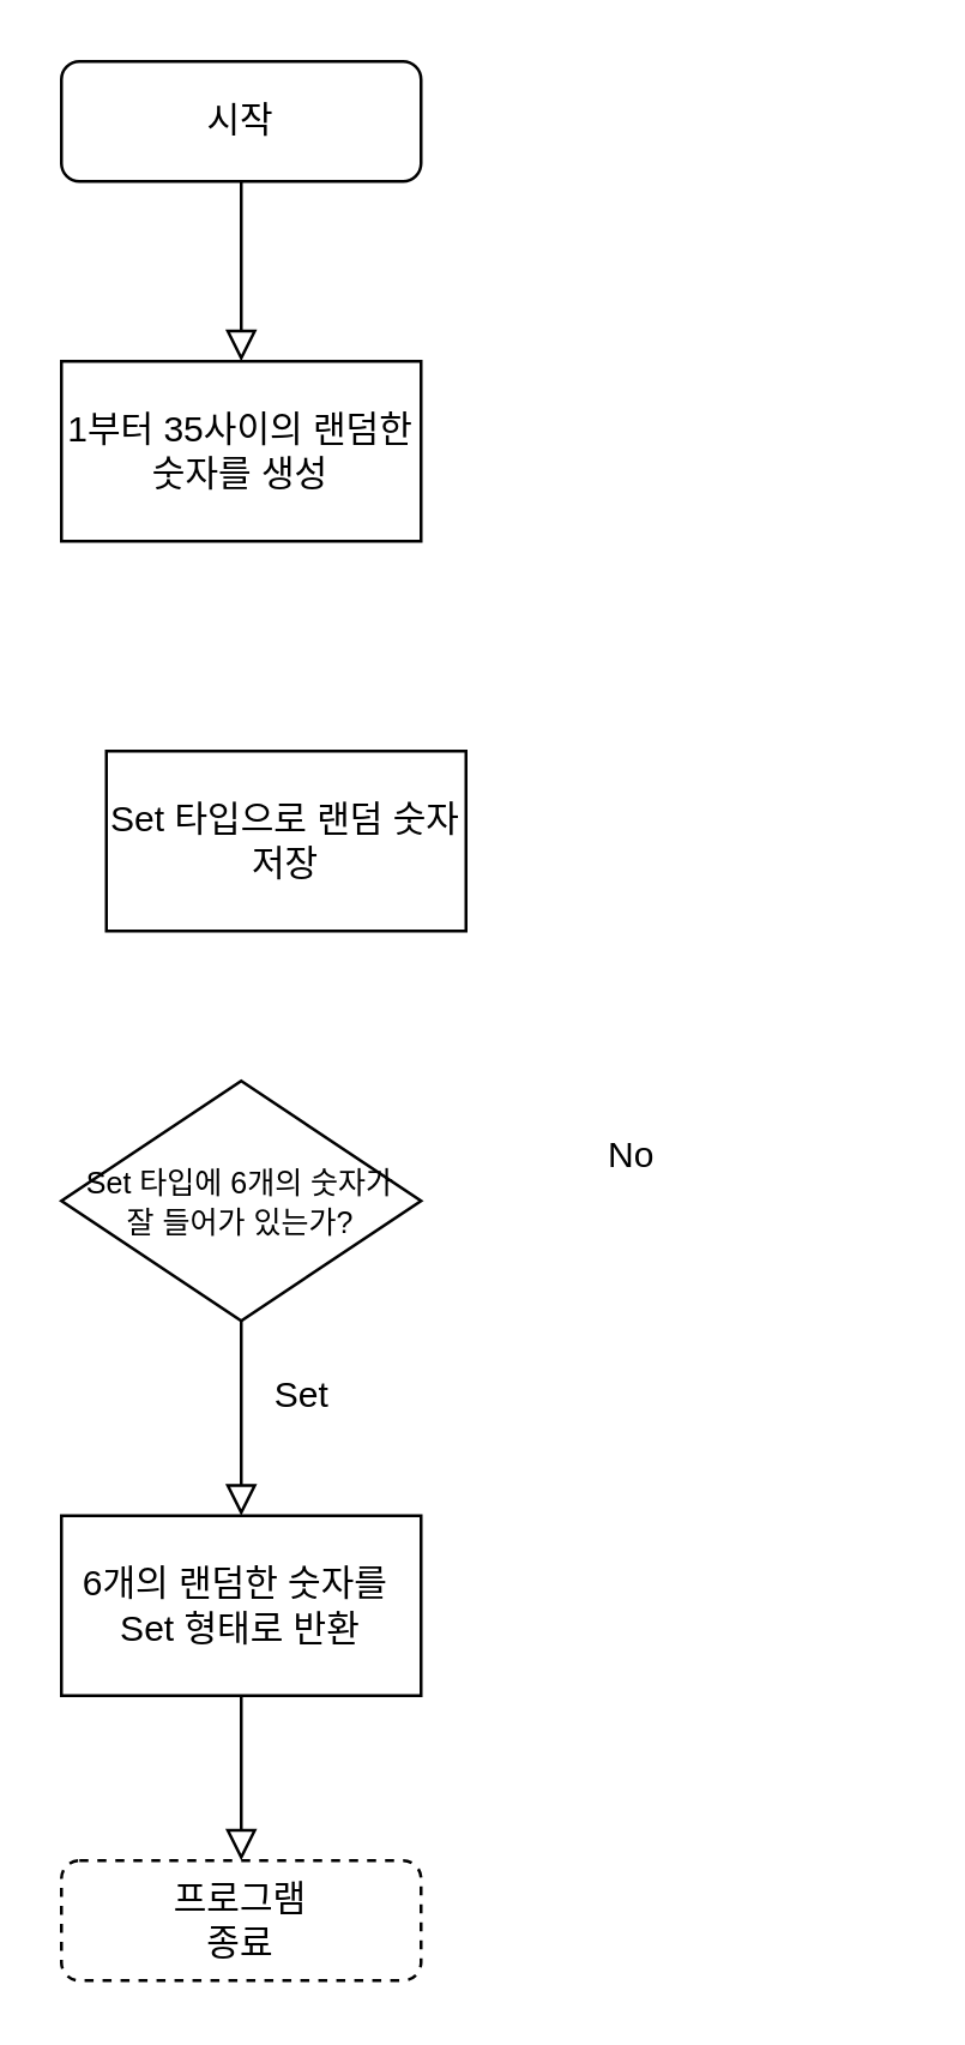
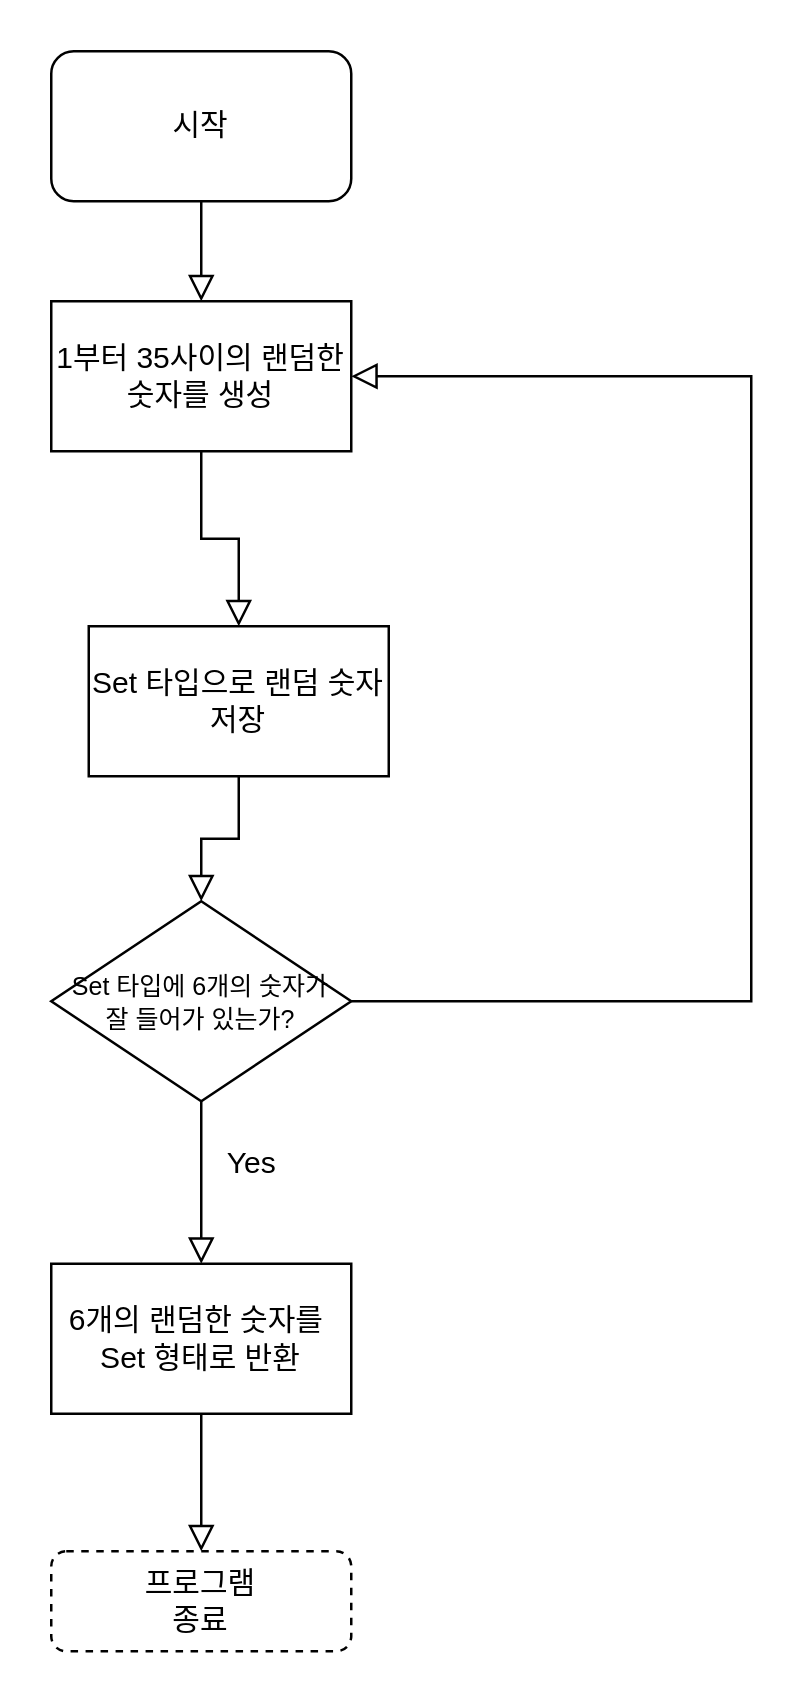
- <mxCell id="3" value="시작" style="rounded=1;whiteSpace=wrap;html=1;fontSize=12;glass=0;strokeWidth=1;shadow=0;" parent="1" vertex="1"><mxGeometry x="20" y="20" width="120" height="40" as="geometry" /></mxCell>
+ <mxCell id="3" value="시작" style="rounded=1;whiteSpace=wrap;html=1;fontSize=12;glass=0;strokeWidth=1;shadow=0;" parent="1" vertex="1"><mxGeometry x="20" y="20" width="120" height="60" as="geometry" /></mxCell>
+ <mxCell id="4" value="" style="rounded=0;html=1;jettySize=auto;orthogonalLoop=1;fontSize=11;endArrow=block;endFill=0;endSize=8;strokeWidth=1;shadow=0;labelBackgroundColor=none;edgeStyle=orthogonalEdgeStyle;exitX=0.5;exitY=1;exitDx=0;exitDy=0;entryX=0.5;entryY=0;entryDx=0;entryDy=0;" parent="1" source="5" target="6" edge="1"><mxGeometry y="20" relative="1" as="geometry"><mxPoint as="offset" /><mxPoint x="79.5" y="210" as="sourcePoint" /><mxPoint x="79.5" y="250" as="targetPoint" /></mxGeometry></mxCell>
+ <mxCell id="7" value="" style="endArrow=block;html=1;rounded=0;endSize=8;endFill=0;entryX=1;entryY=0.5;entryDx=0;entryDy=0;exitX=1;exitY=0.5;exitDx=0;exitDy=0;" parent="1" source="13" target="5" edge="1"><mxGeometry width="50" height="50" relative="1" as="geometry"><mxPoint x="300" y="440" as="sourcePoint" /><mxPoint x="80" y="80" as="targetPoint" /><Array as="points"><mxPoint x="300" y="400" /><mxPoint x="300" y="150" /><mxPoint x="210" y="150" /></Array></mxGeometry></mxCell>
+ <mxCell id="14" value="" style="rounded=0;html=1;jettySize=auto;orthogonalLoop=1;fontSize=11;endArrow=block;endFill=0;endSize=8;strokeWidth=1;shadow=0;labelBackgroundColor=none;edgeStyle=orthogonalEdgeStyle;exitX=0.5;exitY=1;exitDx=0;exitDy=0;entryX=0.5;entryY=0;entryDx=0;entryDy=0;" edge="1" parent="1" source="6" target="13"><mxGeometry y="20" relative="1" as="geometry"><mxPoint as="offset" /><mxPoint x="200" y="310" as="sourcePoint" /><mxPoint x="200" y="370" as="targetPoint" /></mxGeometry></mxCell>
- <mxCell id="8" value="No" style="text;html=1;align=center;verticalAlign=middle;resizable=0;points=[];autosize=1;strokeColor=none;fillColor=none;" parent="1" vertex="1"><mxGeometry x="190" y="370" width="40" height="30" as="geometry" /></mxCell>
- <mxCell id="16" value="Set" style="text;html=1;align=center;verticalAlign=middle;resizable=0;points=[];autosize=1;strokeColor=none;fillColor=none;" vertex="1" parent="1"><mxGeometry x="80" y="450" width="40" height="30" as="geometry" /></mxCell>
+ <mxCell id="16" value="Yes" style="text;html=1;align=center;verticalAlign=middle;resizable=0;points=[];autosize=1;strokeColor=none;fillColor=none;" vertex="1" parent="1"><mxGeometry x="80" y="450" width="40" height="30" as="geometry" /></mxCell>
